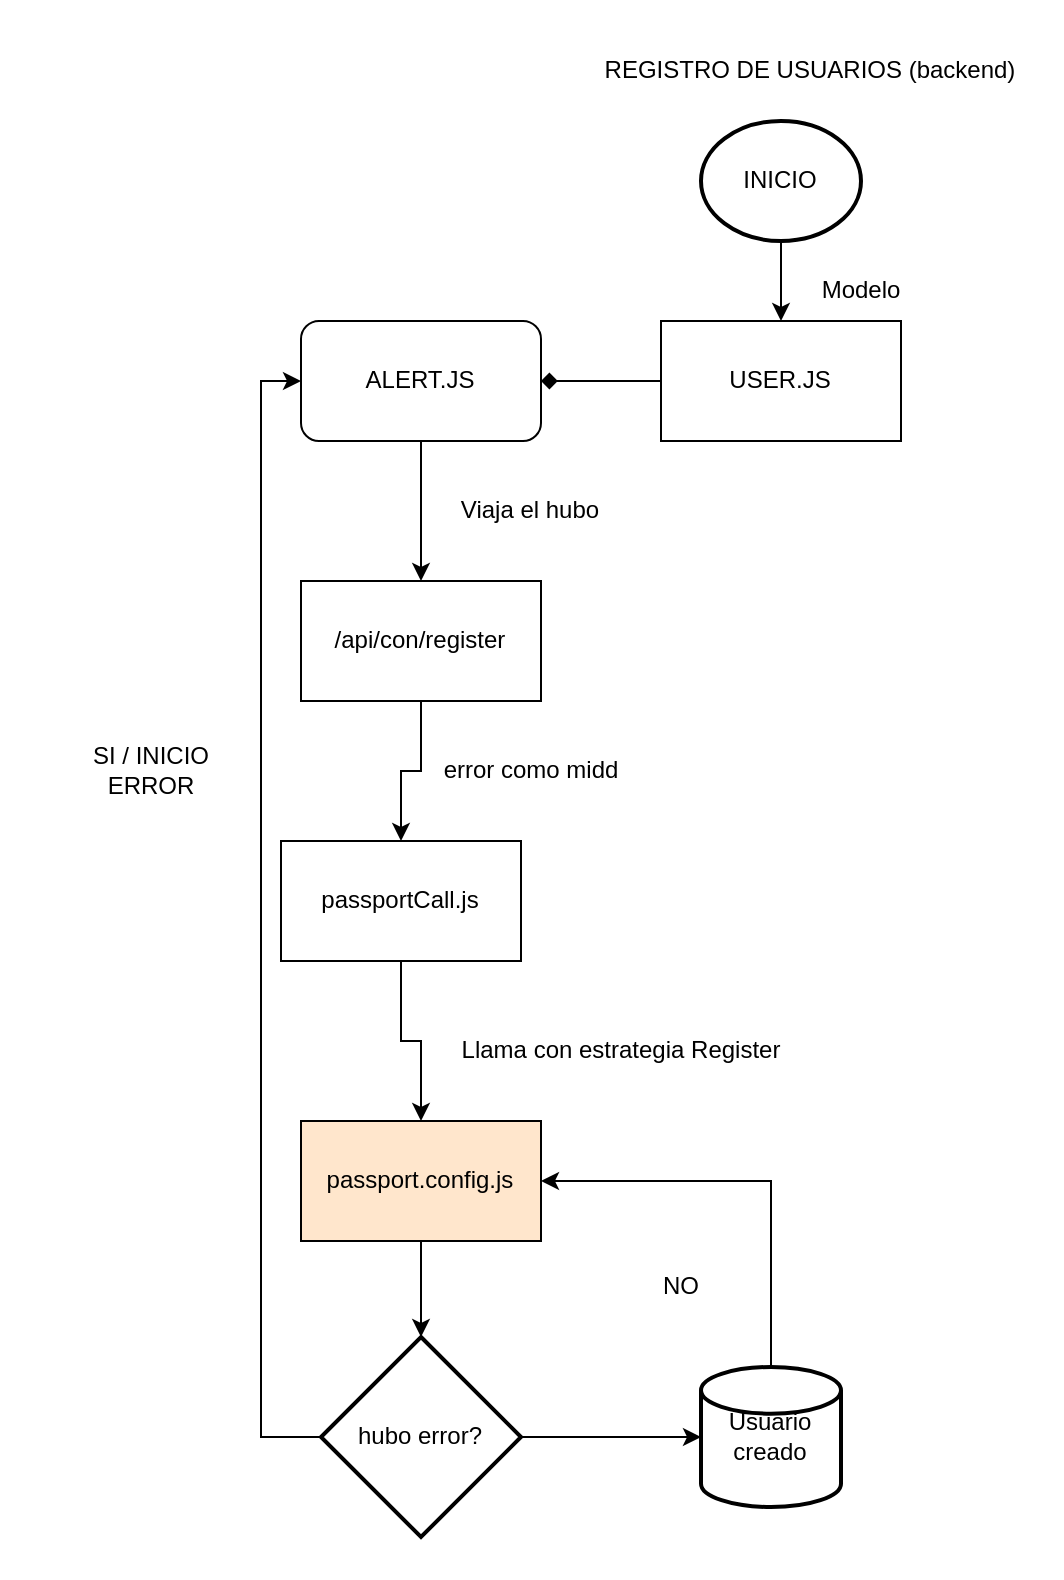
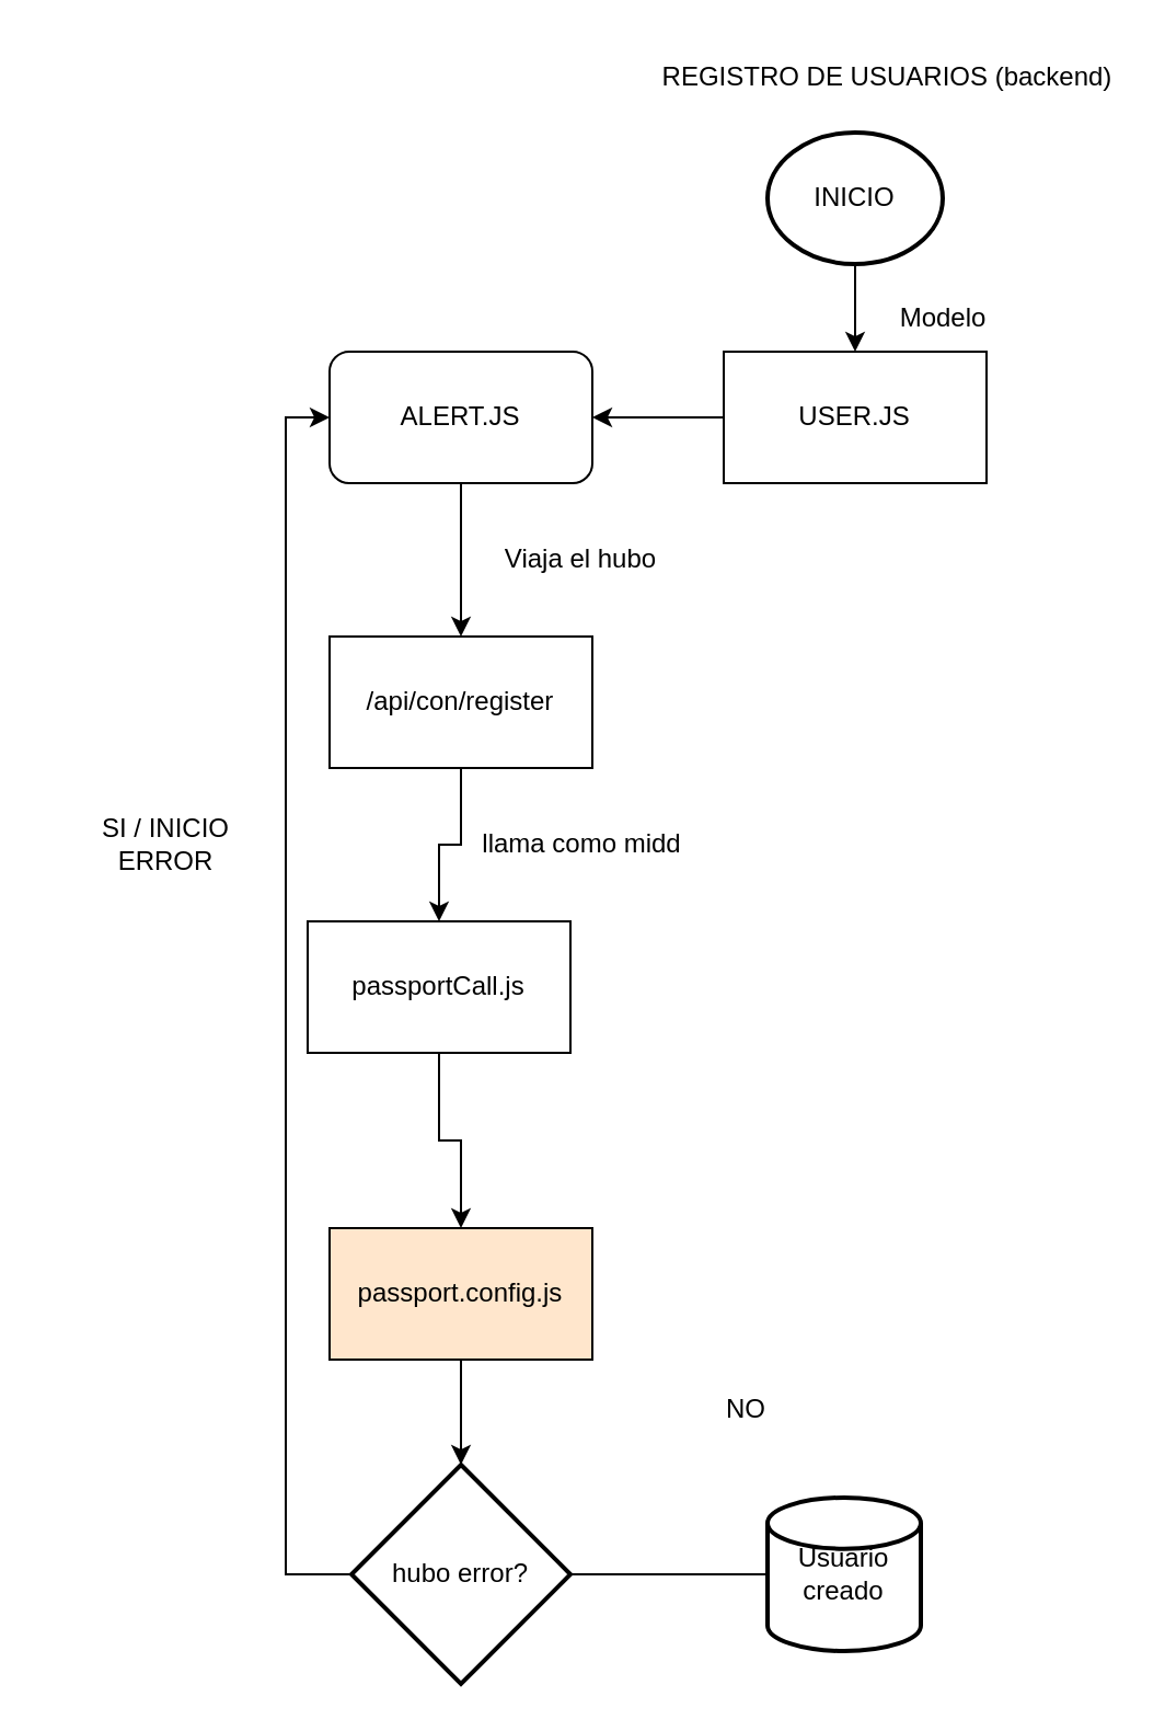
- <mxCell id="5" style="edgeStyle=orthogonalEdgeStyle;rounded=0;orthogonalLoop=1;jettySize=auto;html=1;entryX=1;entryY=0.5;entryDx=0;entryDy=0;endArrow=diamond;" edge="1" parent="1" source="6" target="8"><mxGeometry relative="1" as="geometry" /></mxCell>
+ <mxCell id="5" style="edgeStyle=orthogonalEdgeStyle;rounded=0;orthogonalLoop=1;jettySize=auto;html=1;entryX=1;entryY=0.5;entryDx=0;entryDy=0;" edge="1" parent="1" source="6" target="8"><mxGeometry relative="1" as="geometry" /></mxCell>
- <mxCell id="21" value="error como midd" style="text;html=1;align=center;verticalAlign=middle;resizable=0;points=[];autosize=1;strokeColor=none;fillColor=none;" vertex="1" parent="1"><mxGeometry x="210" y="370" width="110" height="30" as="geometry" /></mxCell>
+ <mxCell id="21" value="llama como midd" style="text;html=1;align=center;verticalAlign=middle;resizable=0;points=[];autosize=1;strokeColor=none;fillColor=none;" vertex="1" parent="1"><mxGeometry x="210" y="370" width="110" height="30" as="geometry" /></mxCell>
- <mxCell id="17" value="Llama con estrategia Register" style="text;html=1;align=center;verticalAlign=middle;resizable=0;points=[];autosize=1;strokeColor=none;fillColor=none;" vertex="1" parent="1"><mxGeometry x="220" y="510" width="180" height="30" as="geometry" /></mxCell>
- <mxCell id="18" style="edgeStyle=orthogonalEdgeStyle;rounded=0;orthogonalLoop=1;jettySize=auto;html=1;exitX=0.5;exitY=0;exitDx=0;exitDy=0;exitPerimeter=0;entryX=1;entryY=0.5;entryDx=0;entryDy=0;" edge="1" parent="1" source="19" target="14"><mxGeometry relative="1" as="geometry" /></mxCell>
- <mxCell id="22" style="edgeStyle=orthogonalEdgeStyle;rounded=0;orthogonalLoop=1;jettySize=auto;html=1;" edge="1" parent="1" source="24" target="19"><mxGeometry relative="1" as="geometry" /></mxCell>
+ <mxCell id="22" style="edgeStyle=orthogonalEdgeStyle;rounded=0;orthogonalLoop=1;jettySize=auto;html=1;endArrow=none;" edge="1" parent="1" source="24" target="19"><mxGeometry relative="1" as="geometry" /></mxCell>
